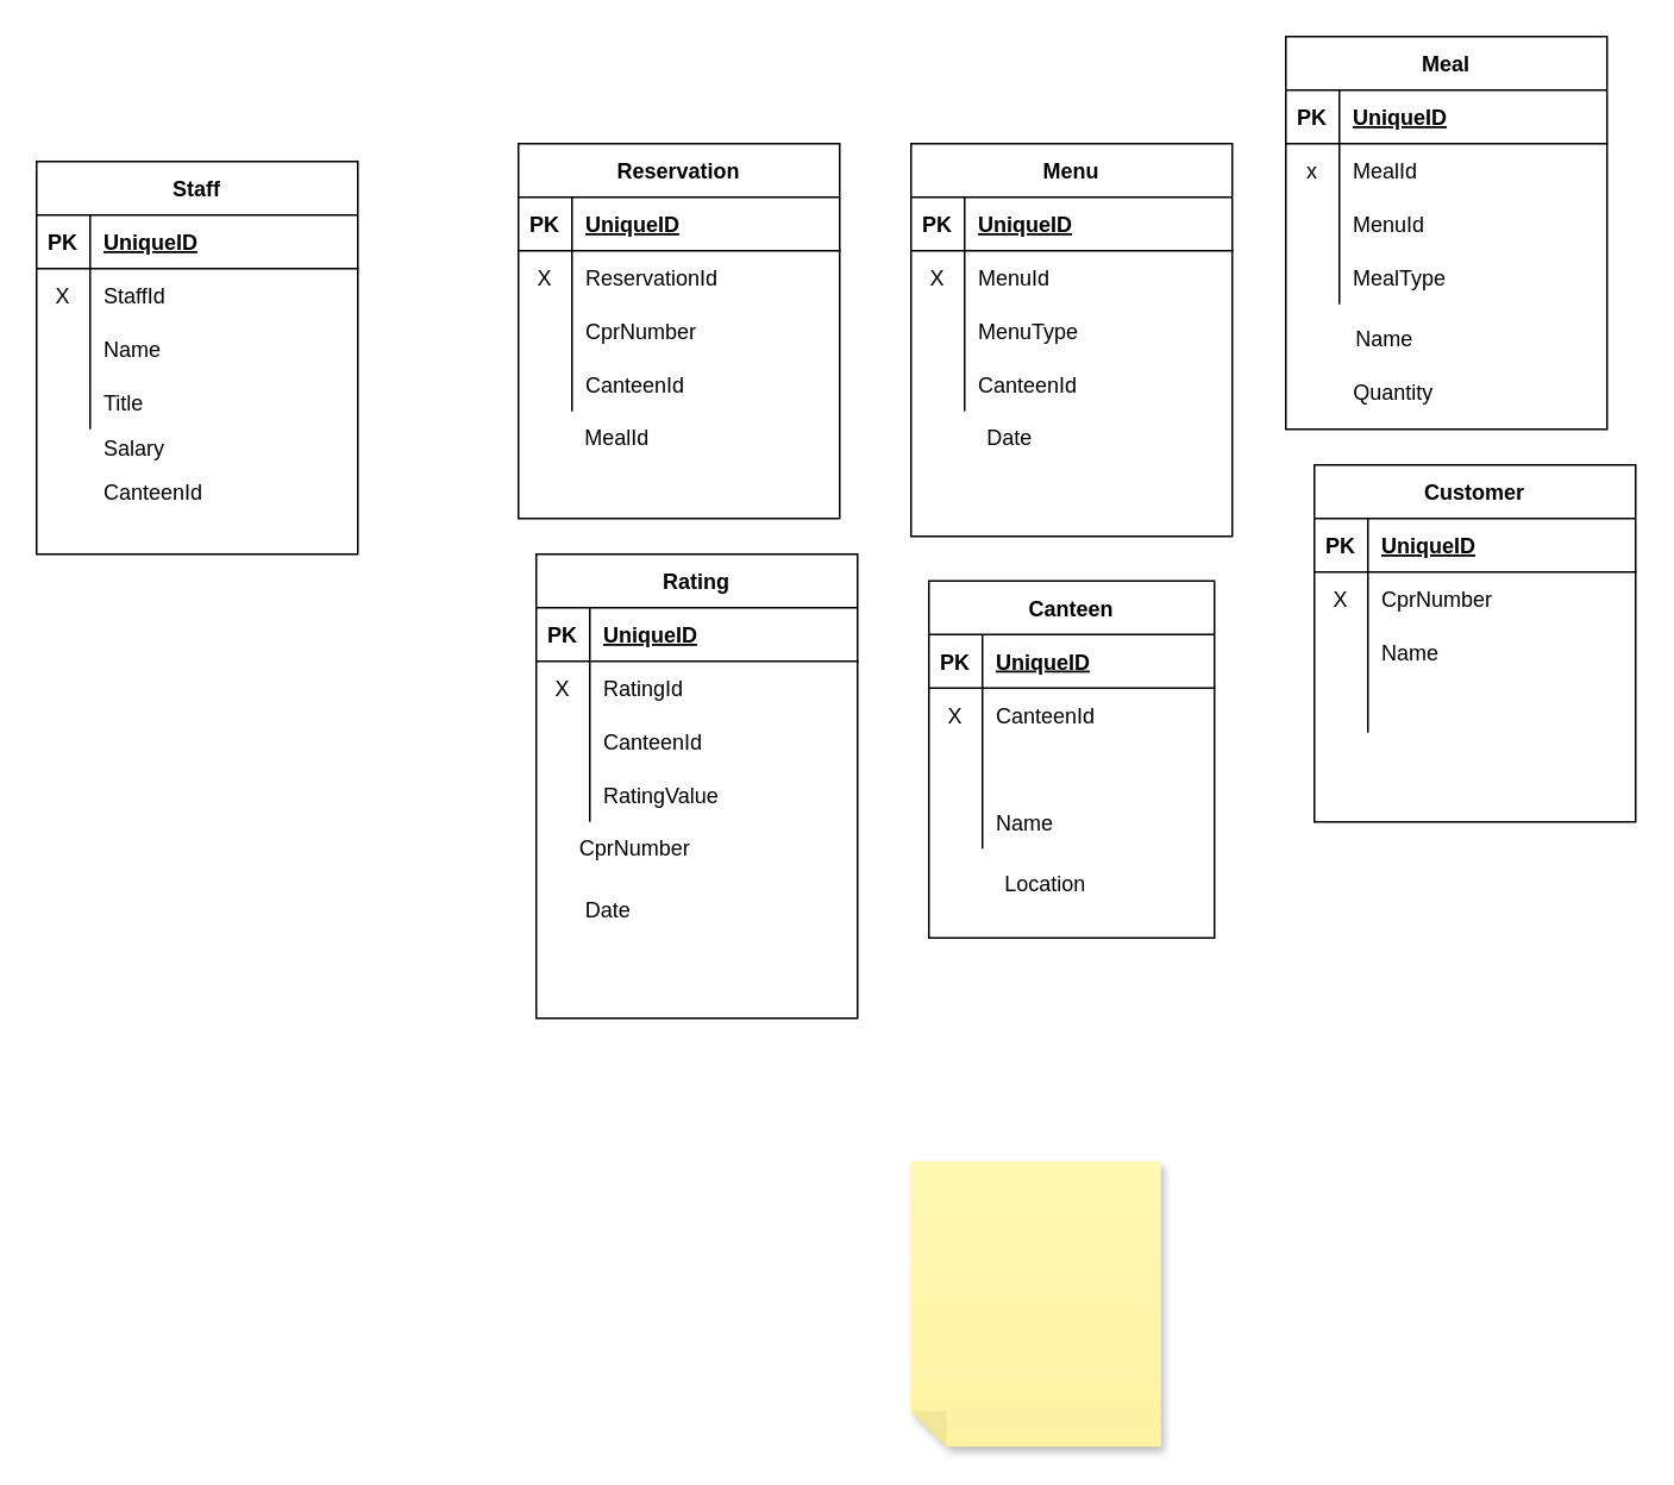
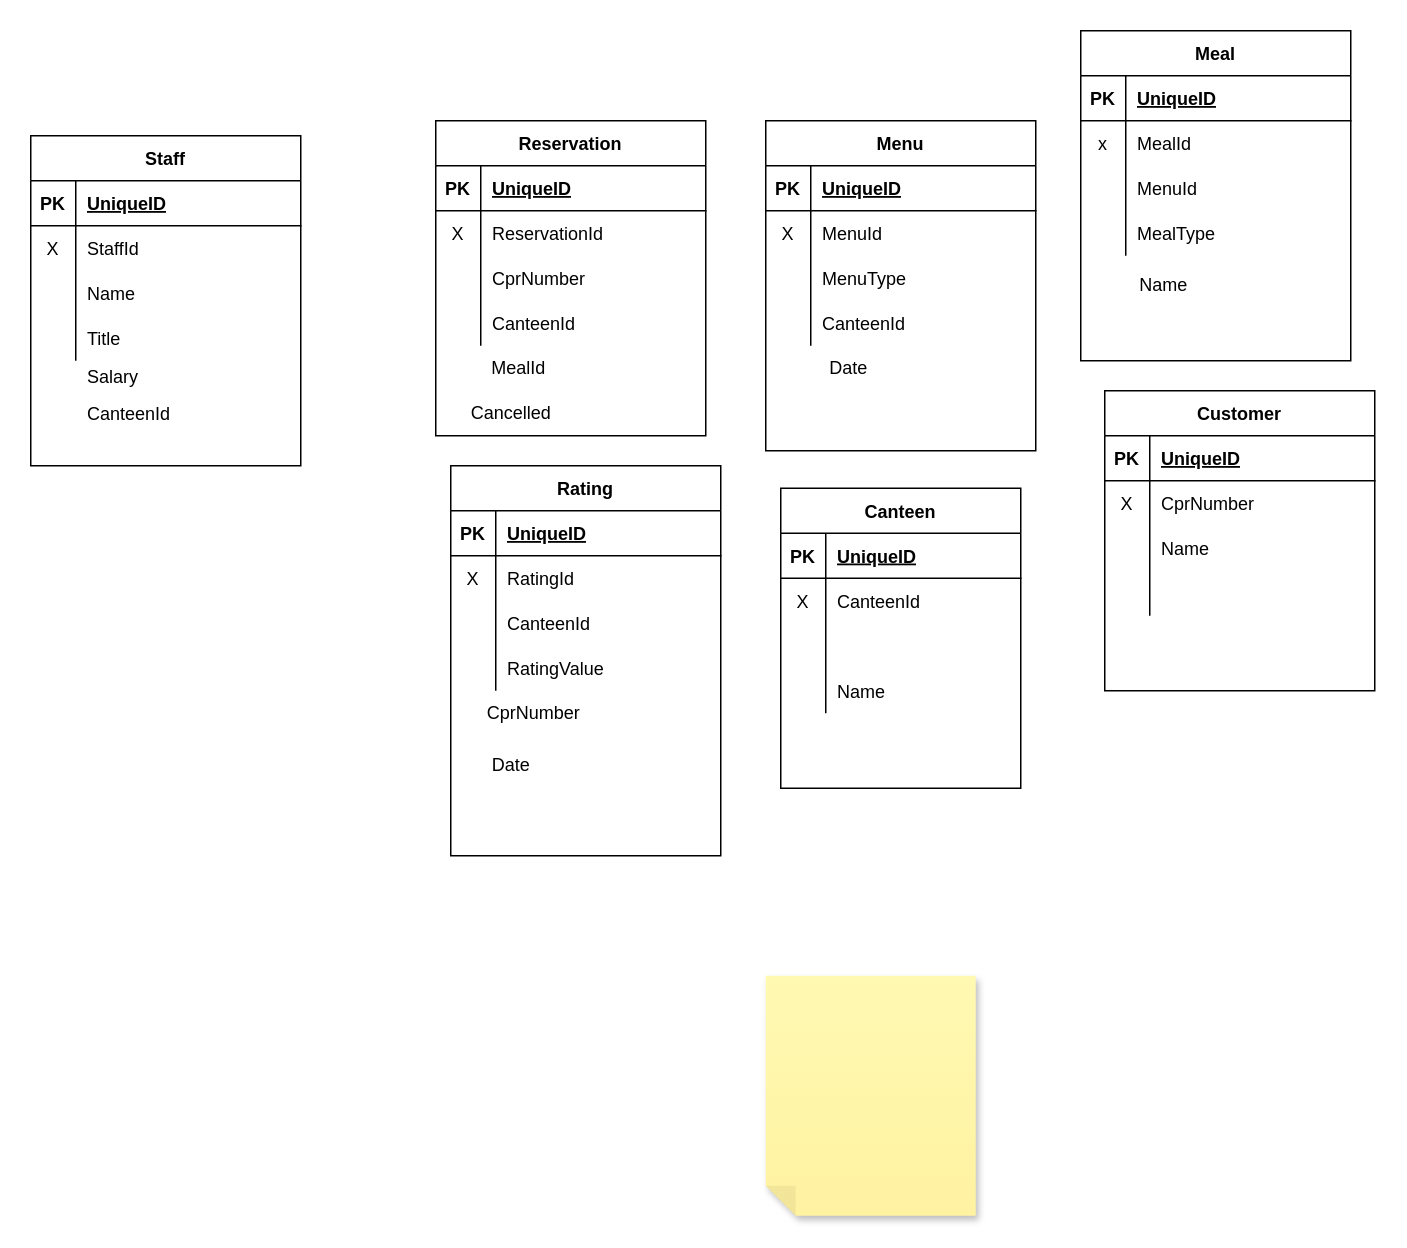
- <mxCell id="87" value="Quantity" style="text;html=1;align=center;verticalAlign=middle;resizable=0;points=[];autosize=1;strokeColor=none;fillColor=none;" parent="1" vertex="1"><mxGeometry x="745" y="205" width="70" height="30" as="geometry" /></mxCell>
+ <mxCell id="88" value="Cancelled" style="text;html=1;align=center;verticalAlign=middle;resizable=0;points=[];autosize=1;strokeColor=none;fillColor=none;" parent="1" vertex="1"><mxGeometry x="300" y="260" width="80" height="30" as="geometry" /></mxCell>
- <mxCell id="80" value="Location" style="text;html=1;align=center;verticalAlign=middle;resizable=0;points=[];autosize=1;strokeColor=none;fillColor=none;" parent="1" vertex="1"><mxGeometry x="550" y="480" width="70" height="30" as="geometry" /></mxCell>
